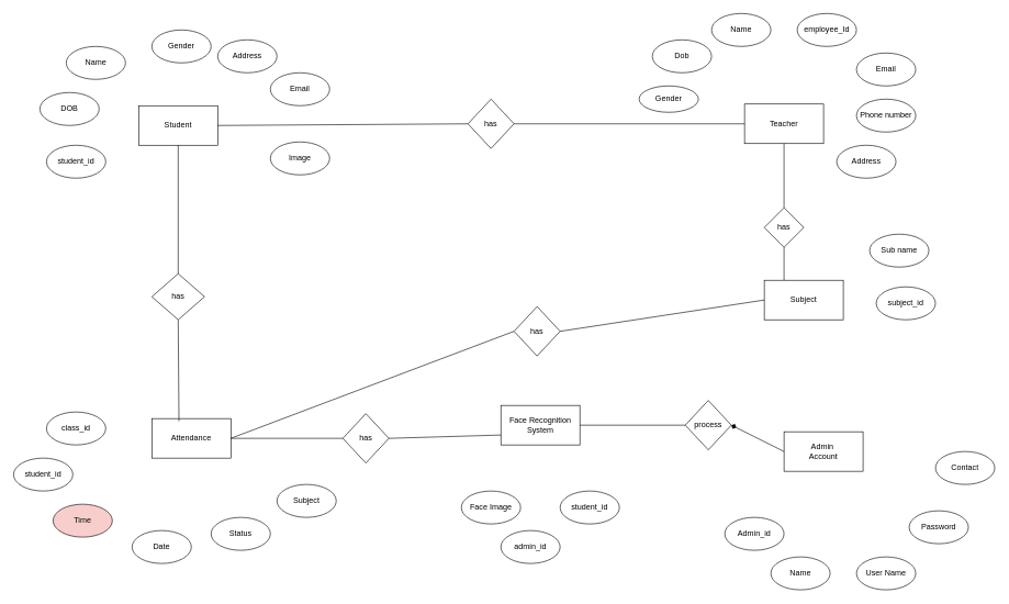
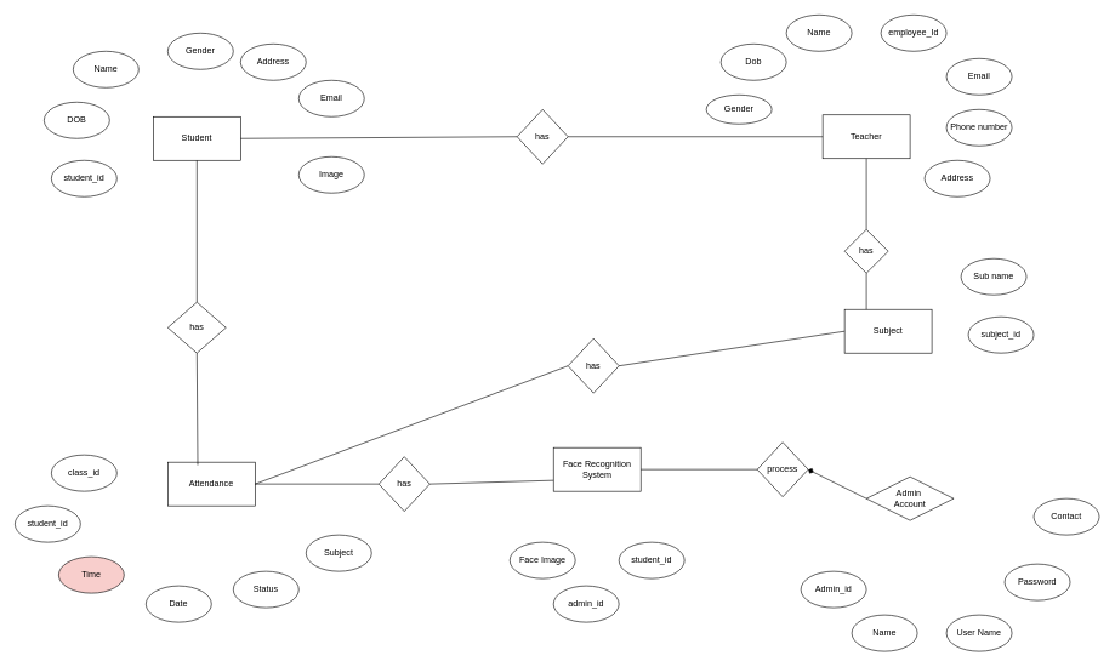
- <mxCell id="37" value="Admin&amp;nbsp;&lt;div&gt;Account&lt;/div&gt;" style="rounded=0;whiteSpace=wrap;html=1;" vertex="1" parent="1"><mxGeometry x="1190" y="655" width="120" height="60" as="geometry" /></mxCell>
+ <mxCell id="37" value="Admin&amp;nbsp;&lt;div&gt;Account&lt;/div&gt;" style="rhombus;whiteSpace=wrap;html=1;" vertex="1" parent="1"><mxGeometry x="1190" y="655" width="120" height="60" as="geometry" /></mxCell>
